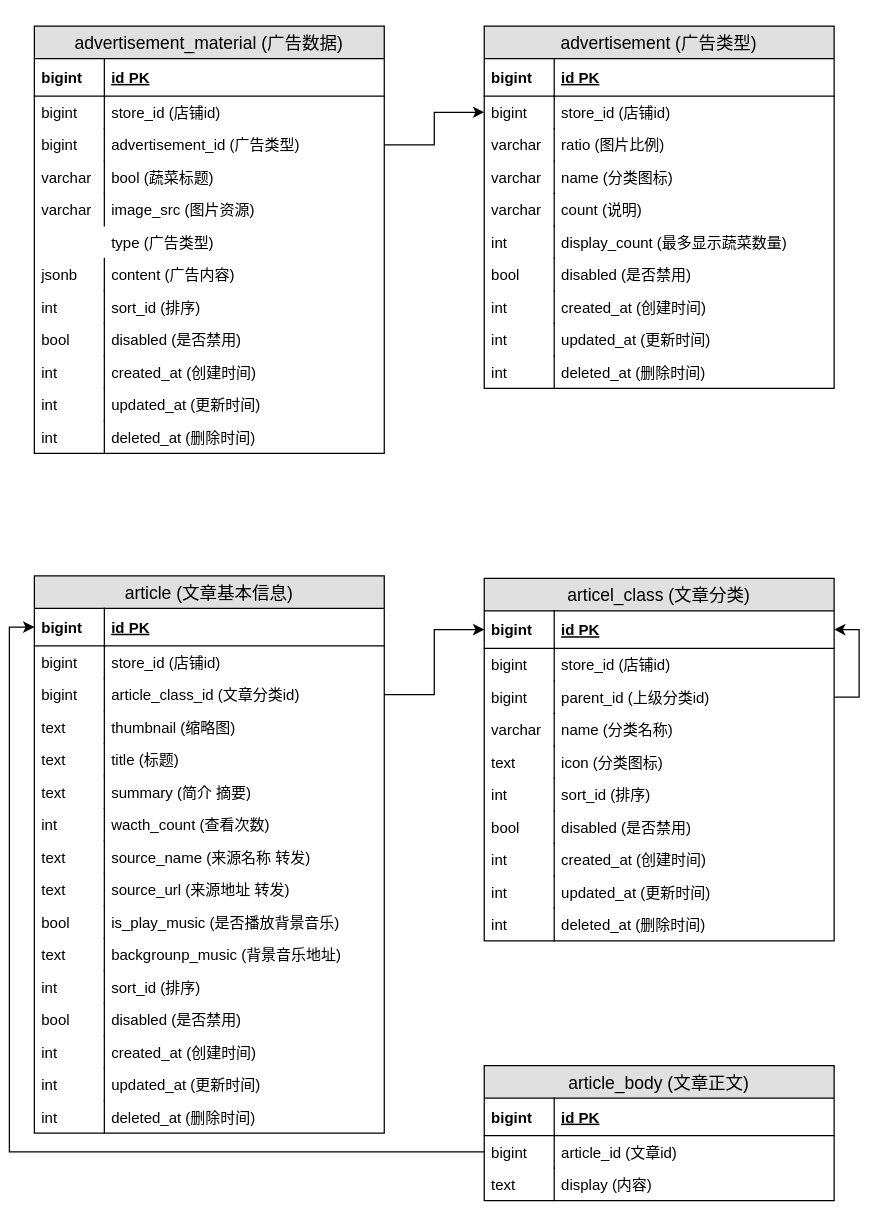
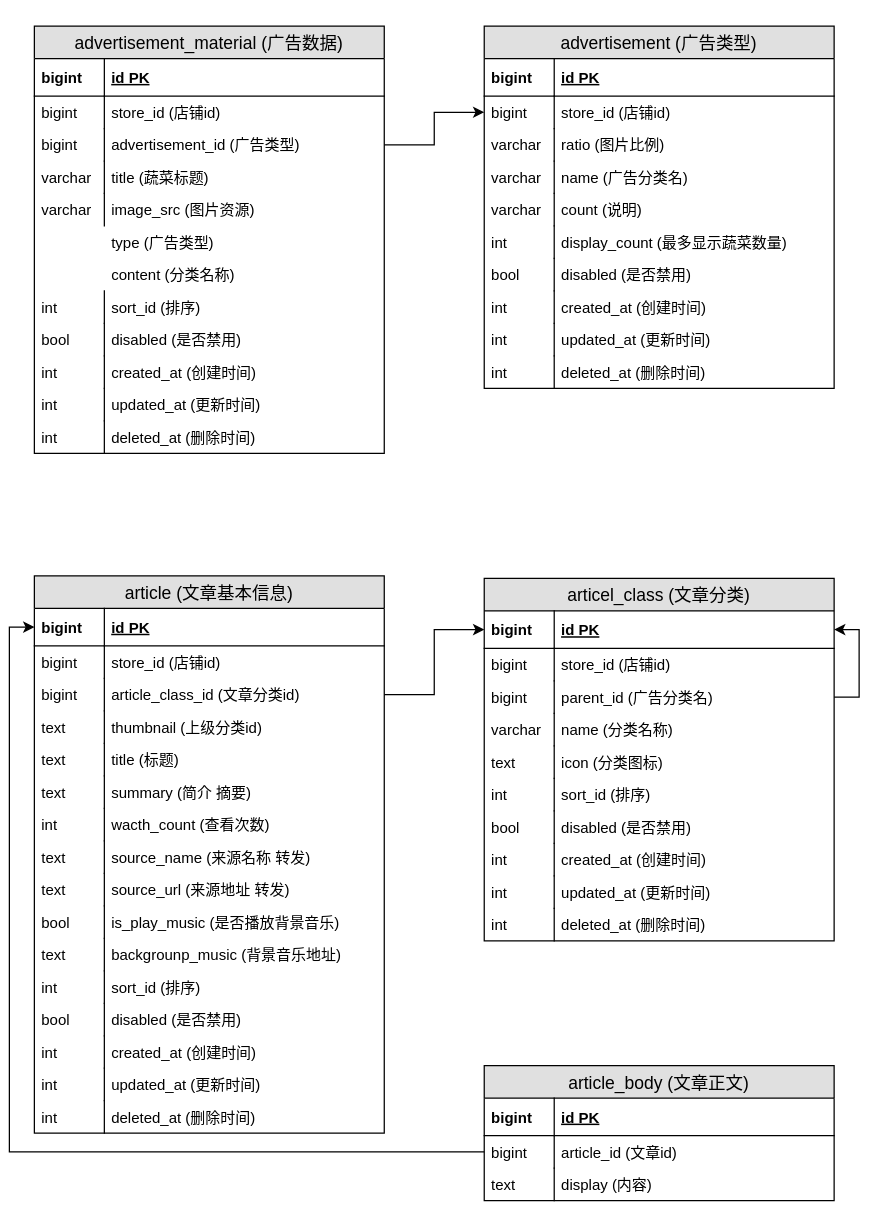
- <mxCell id="30" value="bool (蔬菜标题)" style="shape=partialRectangle;top=0;left=0;right=0;bottom=0;align=left;verticalAlign=top;fillColor=none;spacingLeft=60;spacingRight=4;overflow=hidden;rotatable=0;points=[[0,0.5],[1,0.5]];portConstraint=eastwest;dropTarget=0;fontSize=12;" vertex="1" parent="23"><mxGeometry y="108" width="280" height="26" as="geometry" /></mxCell>
+ <mxCell id="30" value="title (蔬菜标题)" style="shape=partialRectangle;top=0;left=0;right=0;bottom=0;align=left;verticalAlign=top;fillColor=none;spacingLeft=60;spacingRight=4;overflow=hidden;rotatable=0;points=[[0,0.5],[1,0.5]];portConstraint=eastwest;dropTarget=0;fontSize=12;" vertex="1" parent="23"><mxGeometry y="108" width="280" height="26" as="geometry" /></mxCell>
- <mxCell id="9" value="name (分类图标)" style="shape=partialRectangle;top=0;left=0;right=0;bottom=0;align=left;verticalAlign=top;fillColor=none;spacingLeft=60;spacingRight=4;overflow=hidden;rotatable=0;points=[[0,0.5],[1,0.5]];portConstraint=eastwest;dropTarget=0;fontSize=12;" vertex="1" parent="2"><mxGeometry y="108" width="280" height="26" as="geometry" /></mxCell>
+ <mxCell id="9" value="name (广告分类名)" style="shape=partialRectangle;top=0;left=0;right=0;bottom=0;align=left;verticalAlign=top;fillColor=none;spacingLeft=60;spacingRight=4;overflow=hidden;rotatable=0;points=[[0,0.5],[1,0.5]];portConstraint=eastwest;dropTarget=0;fontSize=12;" vertex="1" parent="2"><mxGeometry y="108" width="280" height="26" as="geometry" /></mxCell>
- <mxCell id="36" value="jsonb" style="shape=partialRectangle;top=0;left=0;bottom=0;fillColor=none;align=left;verticalAlign=top;spacingLeft=4;spacingRight=4;overflow=hidden;rotatable=0;points=[];portConstraint=eastwest;part=1;fontSize=12;" vertex="1" connectable="0" parent="35"><mxGeometry width="56" height="26" as="geometry" /></mxCell>
- <mxCell id="35" value="content (广告内容)" style="shape=partialRectangle;top=0;left=0;right=0;bottom=0;align=left;verticalAlign=top;fillColor=none;spacingLeft=60;spacingRight=4;overflow=hidden;rotatable=0;points=[[0,0.5],[1,0.5]];portConstraint=eastwest;dropTarget=0;fontSize=12;" vertex="1" parent="23"><mxGeometry y="186" width="280" height="26" as="geometry" /></mxCell>
+ <mxCell id="35" value="content (分类名称)" style="shape=partialRectangle;top=0;left=0;right=0;bottom=0;align=left;verticalAlign=top;fillColor=none;spacingLeft=60;spacingRight=4;overflow=hidden;rotatable=0;points=[[0,0.5],[1,0.5]];portConstraint=eastwest;dropTarget=0;fontSize=12;" vertex="1" parent="23"><mxGeometry y="186" width="280" height="26" as="geometry" /></mxCell>
- <mxCell id="54" value="parent_id (上级分类id)" style="shape=partialRectangle;top=0;left=0;right=0;bottom=0;align=left;verticalAlign=top;fillColor=none;spacingLeft=60;spacingRight=4;overflow=hidden;rotatable=0;points=[[0,0.5],[1,0.5]];portConstraint=eastwest;dropTarget=0;fontSize=12;" vertex="1" parent="48"><mxGeometry y="82" width="280" height="26" as="geometry" /></mxCell>
+ <mxCell id="54" value="parent_id (广告分类名)" style="shape=partialRectangle;top=0;left=0;right=0;bottom=0;align=left;verticalAlign=top;fillColor=none;spacingLeft=60;spacingRight=4;overflow=hidden;rotatable=0;points=[[0,0.5],[1,0.5]];portConstraint=eastwest;dropTarget=0;fontSize=12;" vertex="1" parent="48"><mxGeometry y="82" width="280" height="26" as="geometry" /></mxCell>
- <mxCell id="77" value="thumbnail (缩略图)" style="shape=partialRectangle;top=0;left=0;right=0;bottom=0;align=left;verticalAlign=top;fillColor=none;spacingLeft=60;spacingRight=4;overflow=hidden;rotatable=0;points=[[0,0.5],[1,0.5]];portConstraint=eastwest;dropTarget=0;fontSize=12;" vertex="1" parent="70"><mxGeometry y="108" width="280" height="26" as="geometry" /></mxCell>
+ <mxCell id="77" value="thumbnail (上级分类id)" style="shape=partialRectangle;top=0;left=0;right=0;bottom=0;align=left;verticalAlign=top;fillColor=none;spacingLeft=60;spacingRight=4;overflow=hidden;rotatable=0;points=[[0,0.5],[1,0.5]];portConstraint=eastwest;dropTarget=0;fontSize=12;" vertex="1" parent="70"><mxGeometry y="108" width="280" height="26" as="geometry" /></mxCell>
